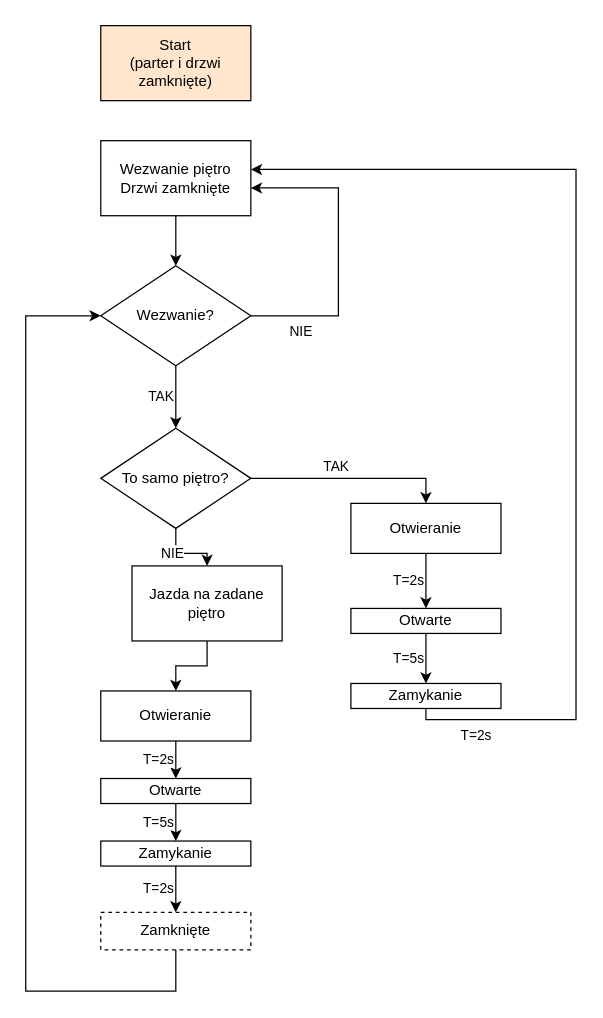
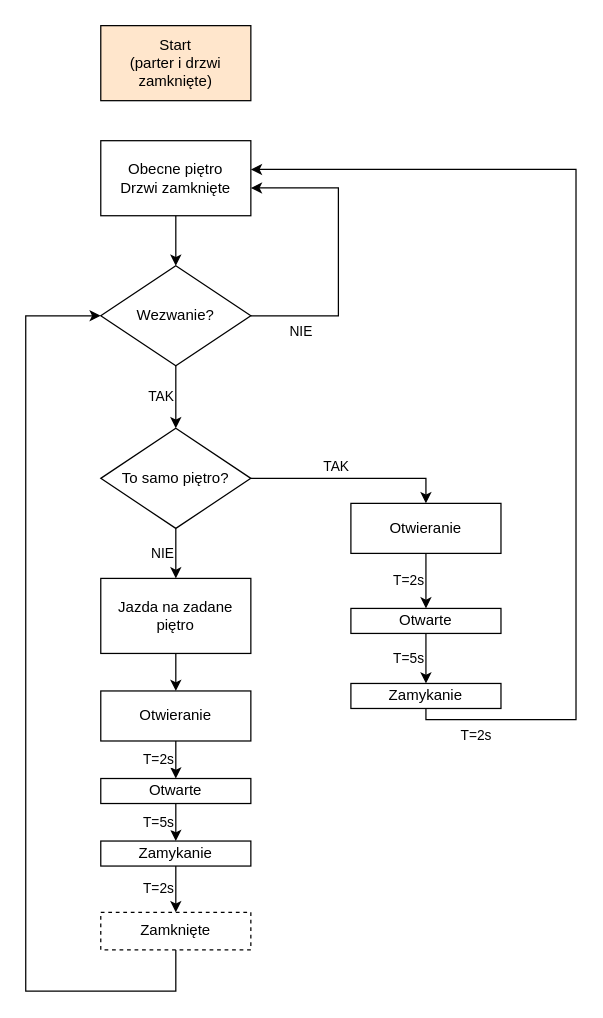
- <mxCell id="4" value="Wezwanie piętro&lt;br&gt;Drzwi zamknięte" style="rounded=0;whiteSpace=wrap;html=1;" vertex="1" parent="1"><mxGeometry x="80" y="112" width="120" height="60" as="geometry" /></mxCell>
+ <mxCell id="4" value="Obecne piętro&lt;br&gt;Drzwi zamknięte" style="rounded=0;whiteSpace=wrap;html=1;" vertex="1" parent="1"><mxGeometry x="80" y="112" width="120" height="60" as="geometry" /></mxCell>
- <mxCell id="12" value="Jazda na zadane piętro" style="rounded=0;whiteSpace=wrap;html=1;" vertex="1" parent="1"><mxGeometry x="105" y="452" width="120" height="60" as="geometry" /></mxCell>
+ <mxCell id="12" value="Jazda na zadane piętro" style="rounded=0;whiteSpace=wrap;html=1;" vertex="1" parent="1"><mxGeometry x="80" y="462" width="120" height="60" as="geometry" /></mxCell>
